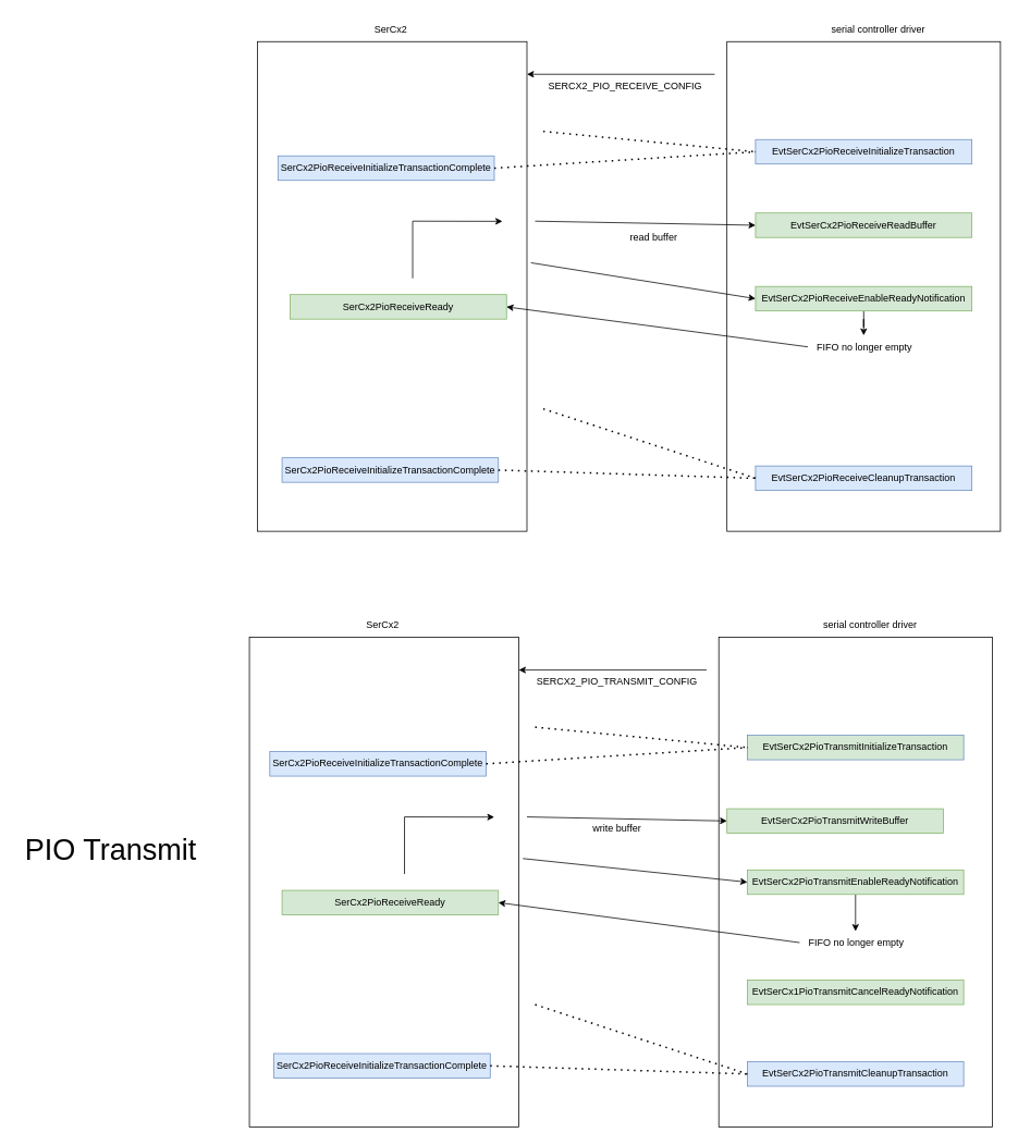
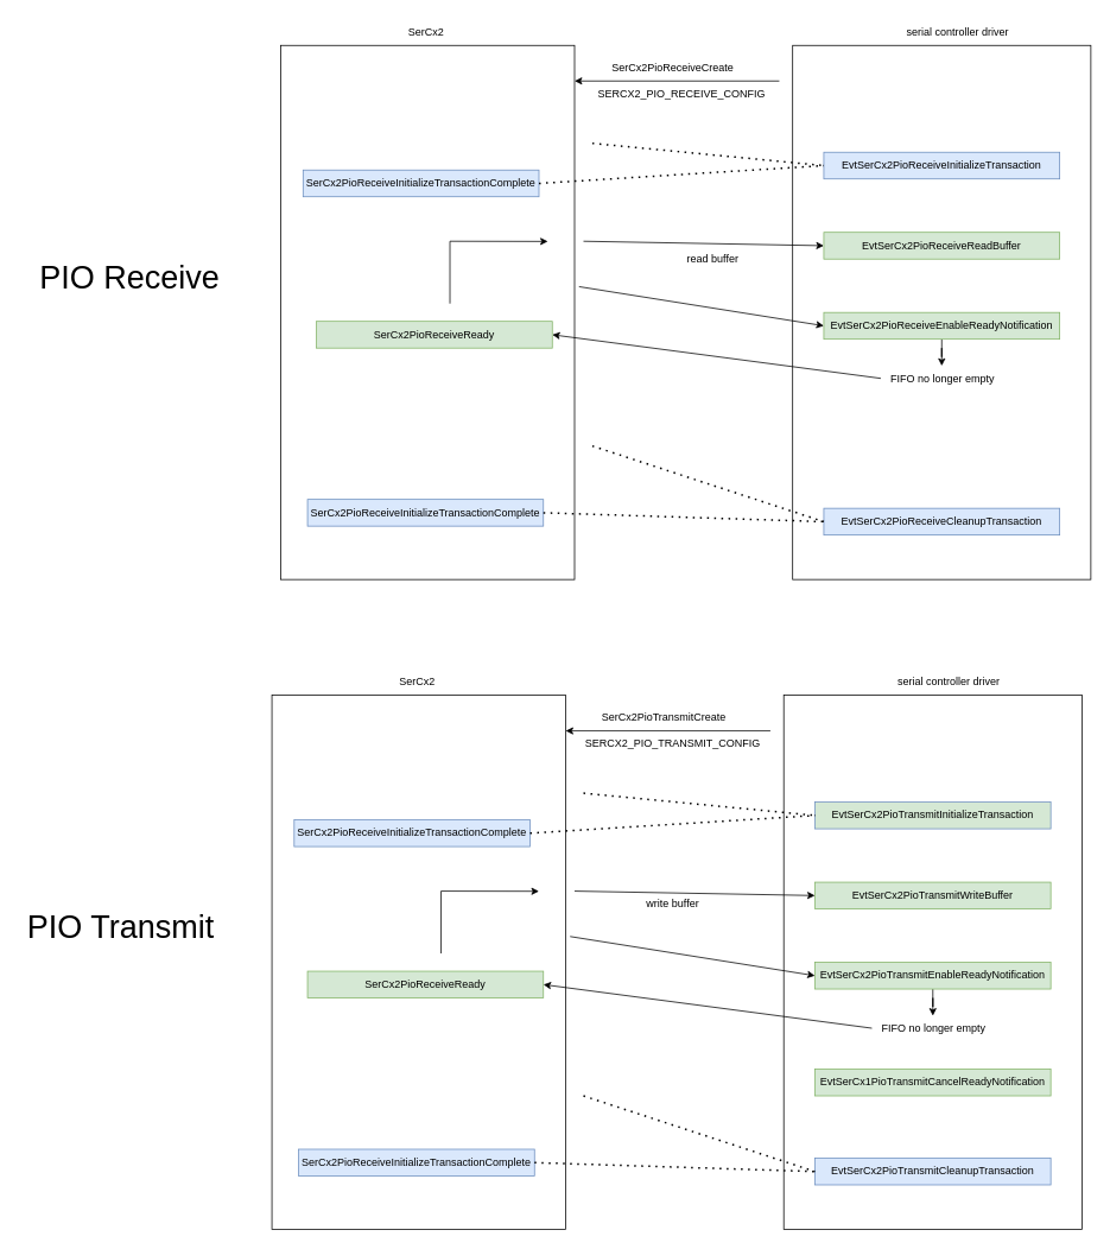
+ <mxCell id="7" value="SerCx2PioReceiveCreate" style="text;html=1;align=center;verticalAlign=middle;resizable=0;points=[];autosize=1;strokeColor=none;fillColor=none;fontStyle=0;fontSize=12;" vertex="1" parent="1"><mxGeometry x="675" y="60" width="160" height="30" as="geometry" /></mxCell>
+ <mxCell id="28" value="&lt;font style=&quot;font-size: 36px;&quot;&gt;PIO Receive&lt;/font&gt;" style="text;html=1;align=center;verticalAlign=middle;resizable=0;points=[];autosize=1;strokeColor=none;fillColor=none;fontStyle=0;fontSize=36;" vertex="1" parent="1"><mxGeometry x="30" y="280" width="230" height="60" as="geometry" /></mxCell>
+ <mxCell id="34" value="SerCx2PioTransmitCreate" style="text;html=1;align=center;verticalAlign=middle;resizable=0;points=[];autosize=1;strokeColor=none;fillColor=none;fontStyle=0;fontSize=12;" vertex="1" parent="1"><mxGeometry x="665" y="790" width="160" height="30" as="geometry" /></mxCell>
- <mxCell id="38" value="&lt;span style=&quot;text-wrap: nowrap; font-size: 12px;&quot;&gt;EvtSerCx2PioTransmitWriteBuffer&lt;/span&gt;" style="rounded=0;whiteSpace=wrap;html=1;fillColor=#d5e8d4;strokeColor=#82b366;fontStyle=0;fontSize=12;" vertex="1" parent="1"><mxGeometry x="890" y="990" width="265" height="30" as="geometry" /></mxCell>
+ <mxCell id="38" value="&lt;span style=&quot;text-wrap: nowrap; font-size: 12px;&quot;&gt;EvtSerCx2PioTransmitWriteBuffer&lt;/span&gt;" style="rounded=0;whiteSpace=wrap;html=1;fillColor=#d5e8d4;strokeColor=#82b366;fontStyle=0;fontSize=12;" vertex="1" parent="1"><mxGeometry x="915" y="990" width="265" height="30" as="geometry" /></mxCell>
- <mxCell id="41" value="&lt;span style=&quot;text-wrap: nowrap; font-size: 12px;&quot;&gt;EvtSerCx2PioTransmitEnableReadyNotification&lt;/span&gt;" style="rounded=0;whiteSpace=wrap;html=1;fillColor=#d5e8d4;strokeColor=#82b366;fontStyle=0;fontSize=12;" vertex="1" parent="1"><mxGeometry x="915" y="1065" width="265" height="30" as="geometry" /></mxCell>
+ <mxCell id="41" value="&lt;span style=&quot;text-wrap: nowrap; font-size: 12px;&quot;&gt;EvtSerCx2PioTransmitEnableReadyNotification&lt;/span&gt;" style="rounded=0;whiteSpace=wrap;html=1;fillColor=#d5e8d4;strokeColor=#82b366;fontStyle=0;fontSize=12;" vertex="1" parent="1"><mxGeometry x="915" y="1080" width="265" height="30" as="geometry" /></mxCell>
